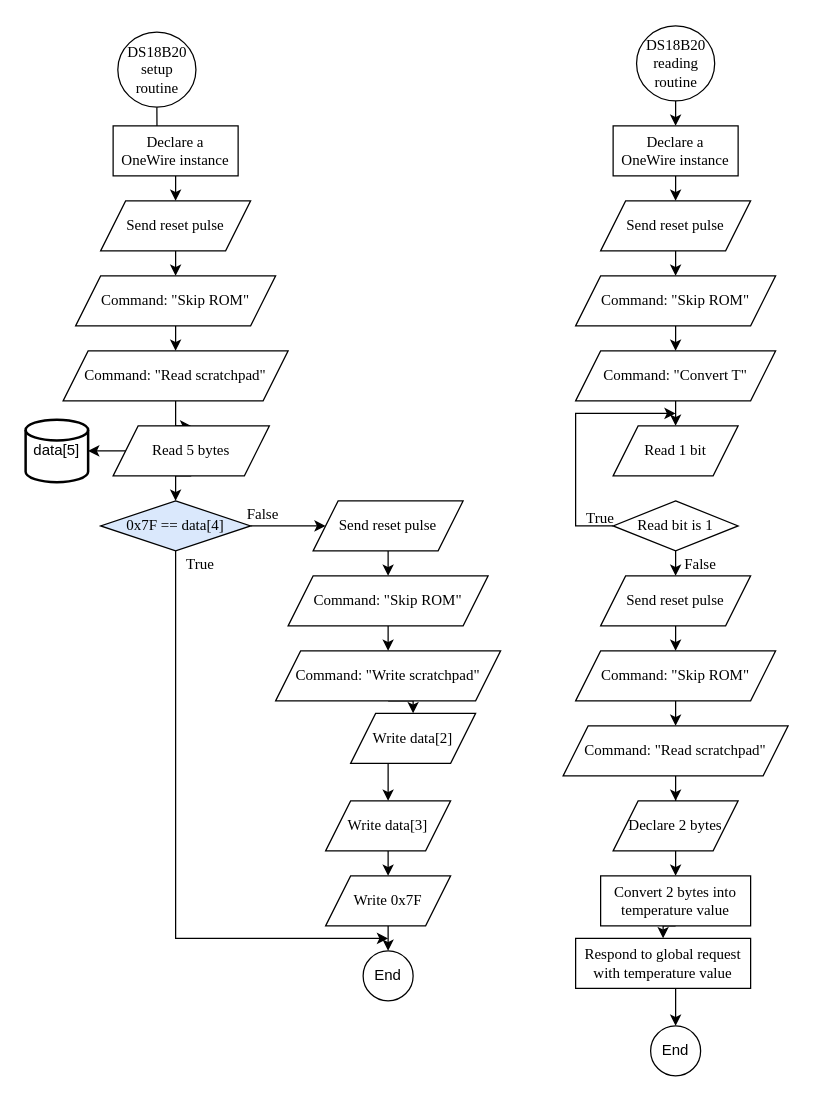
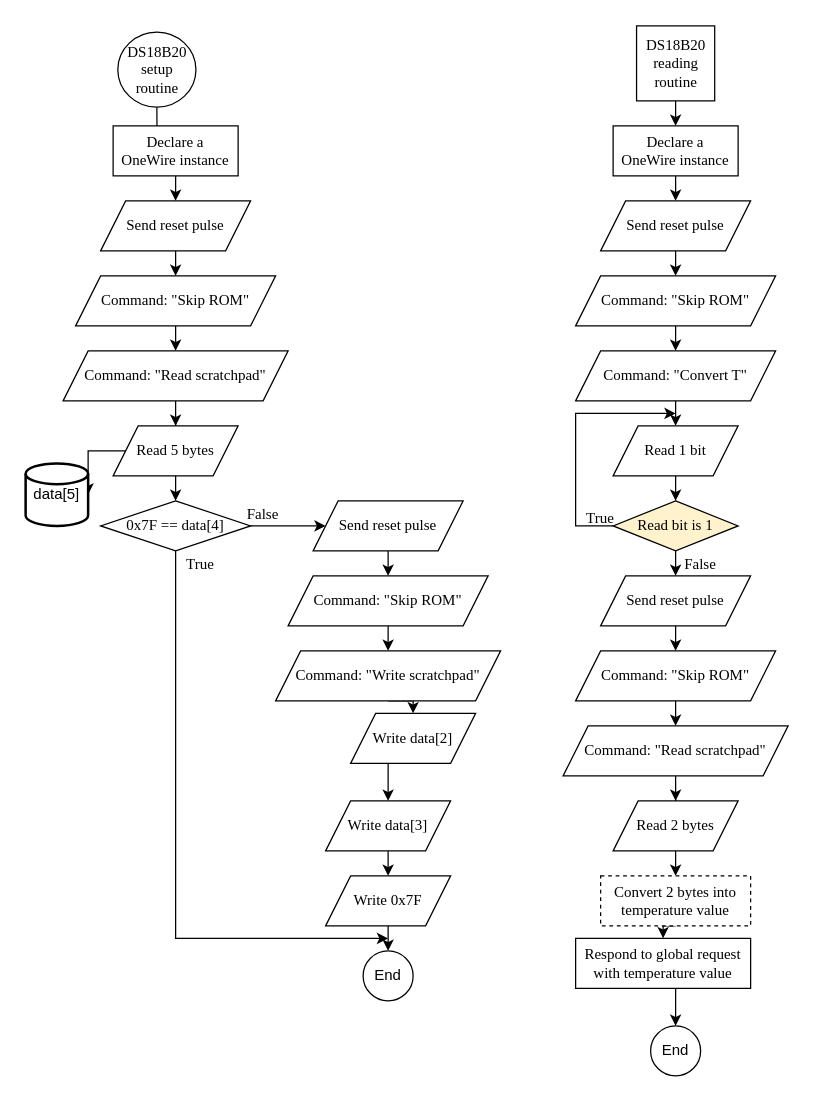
- <mxCell id="3" value="&lt;font face=&quot;Times New Roman&quot;&gt;DS18B20 reading routine&lt;/font&gt;" style="ellipse;whiteSpace=wrap;html=1;" vertex="1" parent="1"><mxGeometry x="508.75" y="20" width="62.5" height="60" as="geometry" /></mxCell>
+ <mxCell id="3" value="&lt;font face=&quot;Times New Roman&quot;&gt;DS18B20 reading routine&lt;/font&gt;" style="whiteSpace=wrap;html=1;rounded=0;" vertex="1" parent="1"><mxGeometry x="508.75" y="20" width="62.5" height="60" as="geometry" /></mxCell>
- <mxCell id="45" value="data[5]" style="strokeWidth=2;html=1;shape=mxgraph.flowchart.database;whiteSpace=wrap;" vertex="1" parent="1"><mxGeometry x="20" y="335" width="50" height="50" as="geometry" /></mxCell>
+ <mxCell id="45" value="data[5]" style="strokeWidth=2;html=1;shape=mxgraph.flowchart.database;whiteSpace=wrap;" vertex="1" parent="1"><mxGeometry x="20" y="370" width="50" height="50" as="geometry" /></mxCell>
- <mxCell id="44" value="&lt;font face=&quot;Times New Roman&quot;&gt;Read 5 bytes&lt;/font&gt;" style="shape=parallelogram;perimeter=parallelogramPerimeter;whiteSpace=wrap;html=1;fixedSize=1;" vertex="1" parent="1"><mxGeometry x="90" y="340" width="125" height="40" as="geometry" /></mxCell>
+ <mxCell id="44" value="&lt;font face=&quot;Times New Roman&quot;&gt;Read 5 bytes&lt;/font&gt;" style="shape=parallelogram;perimeter=parallelogramPerimeter;whiteSpace=wrap;html=1;fixedSize=1;" vertex="1" parent="1"><mxGeometry x="90" y="340" width="100" height="40" as="geometry" /></mxCell>
+ <mxCell id="10" style="edgeStyle=orthogonalEdgeStyle;rounded=0;orthogonalLoop=1;jettySize=auto;html=1;exitX=0.5;exitY=1;exitDx=0;exitDy=0;entryX=0.5;entryY=0;entryDx=0;entryDy=0;" edge="1" parent="1" source="11" target="14"><mxGeometry relative="1" as="geometry" /></mxCell>
- <mxCell id="48" value="&lt;font face=&quot;Times New Roman&quot;&gt;0x7F == data[4]&lt;/font&gt;" style="rhombus;whiteSpace=wrap;html=1;fillColor=#dae8fc;" vertex="1" parent="1"><mxGeometry x="80" y="400" width="120" height="40" as="geometry" /></mxCell>
+ <mxCell id="48" value="&lt;font face=&quot;Times New Roman&quot;&gt;0x7F == data[4]&lt;/font&gt;" style="rhombus;whiteSpace=wrap;html=1;" vertex="1" parent="1"><mxGeometry x="80" y="400" width="120" height="40" as="geometry" /></mxCell>
- <mxCell id="14" value="&lt;font face=&quot;Times New Roman&quot;&gt;Read bit is 1&lt;/font&gt;" style="rhombus;whiteSpace=wrap;html=1;" vertex="1" parent="1"><mxGeometry x="490" y="400" width="100" height="40" as="geometry" /></mxCell>
+ <mxCell id="14" value="&lt;font face=&quot;Times New Roman&quot;&gt;Read bit is 1&lt;/font&gt;" style="rhombus;whiteSpace=wrap;html=1;fillColor=#fff2cc;" vertex="1" parent="1"><mxGeometry x="490" y="400" width="100" height="40" as="geometry" /></mxCell>
- <mxCell id="24" value="&lt;font face=&quot;Times New Roman&quot;&gt;Declare 2 bytes&lt;/font&gt;" style="shape=parallelogram;perimeter=parallelogramPerimeter;whiteSpace=wrap;html=1;fixedSize=1;" vertex="1" parent="1"><mxGeometry x="490" y="640" width="100" height="40" as="geometry" /></mxCell>
+ <mxCell id="24" value="&lt;font face=&quot;Times New Roman&quot;&gt;Read 2 bytes&lt;/font&gt;" style="shape=parallelogram;perimeter=parallelogramPerimeter;whiteSpace=wrap;html=1;fixedSize=1;" vertex="1" parent="1"><mxGeometry x="490" y="640" width="100" height="40" as="geometry" /></mxCell>
- <mxCell id="26" value="&lt;font face=&quot;Times New Roman&quot;&gt;Convert 2 bytes into temperature value&lt;/font&gt;" style="rounded=0;whiteSpace=wrap;html=1;" vertex="1" parent="1"><mxGeometry x="480" y="700" width="120" height="40" as="geometry" /></mxCell>
+ <mxCell id="26" value="&lt;font face=&quot;Times New Roman&quot;&gt;Convert 2 bytes into temperature value&lt;/font&gt;" style="rounded=0;whiteSpace=wrap;html=1;dashed=1;" vertex="1" parent="1"><mxGeometry x="480" y="700" width="120" height="40" as="geometry" /></mxCell>
